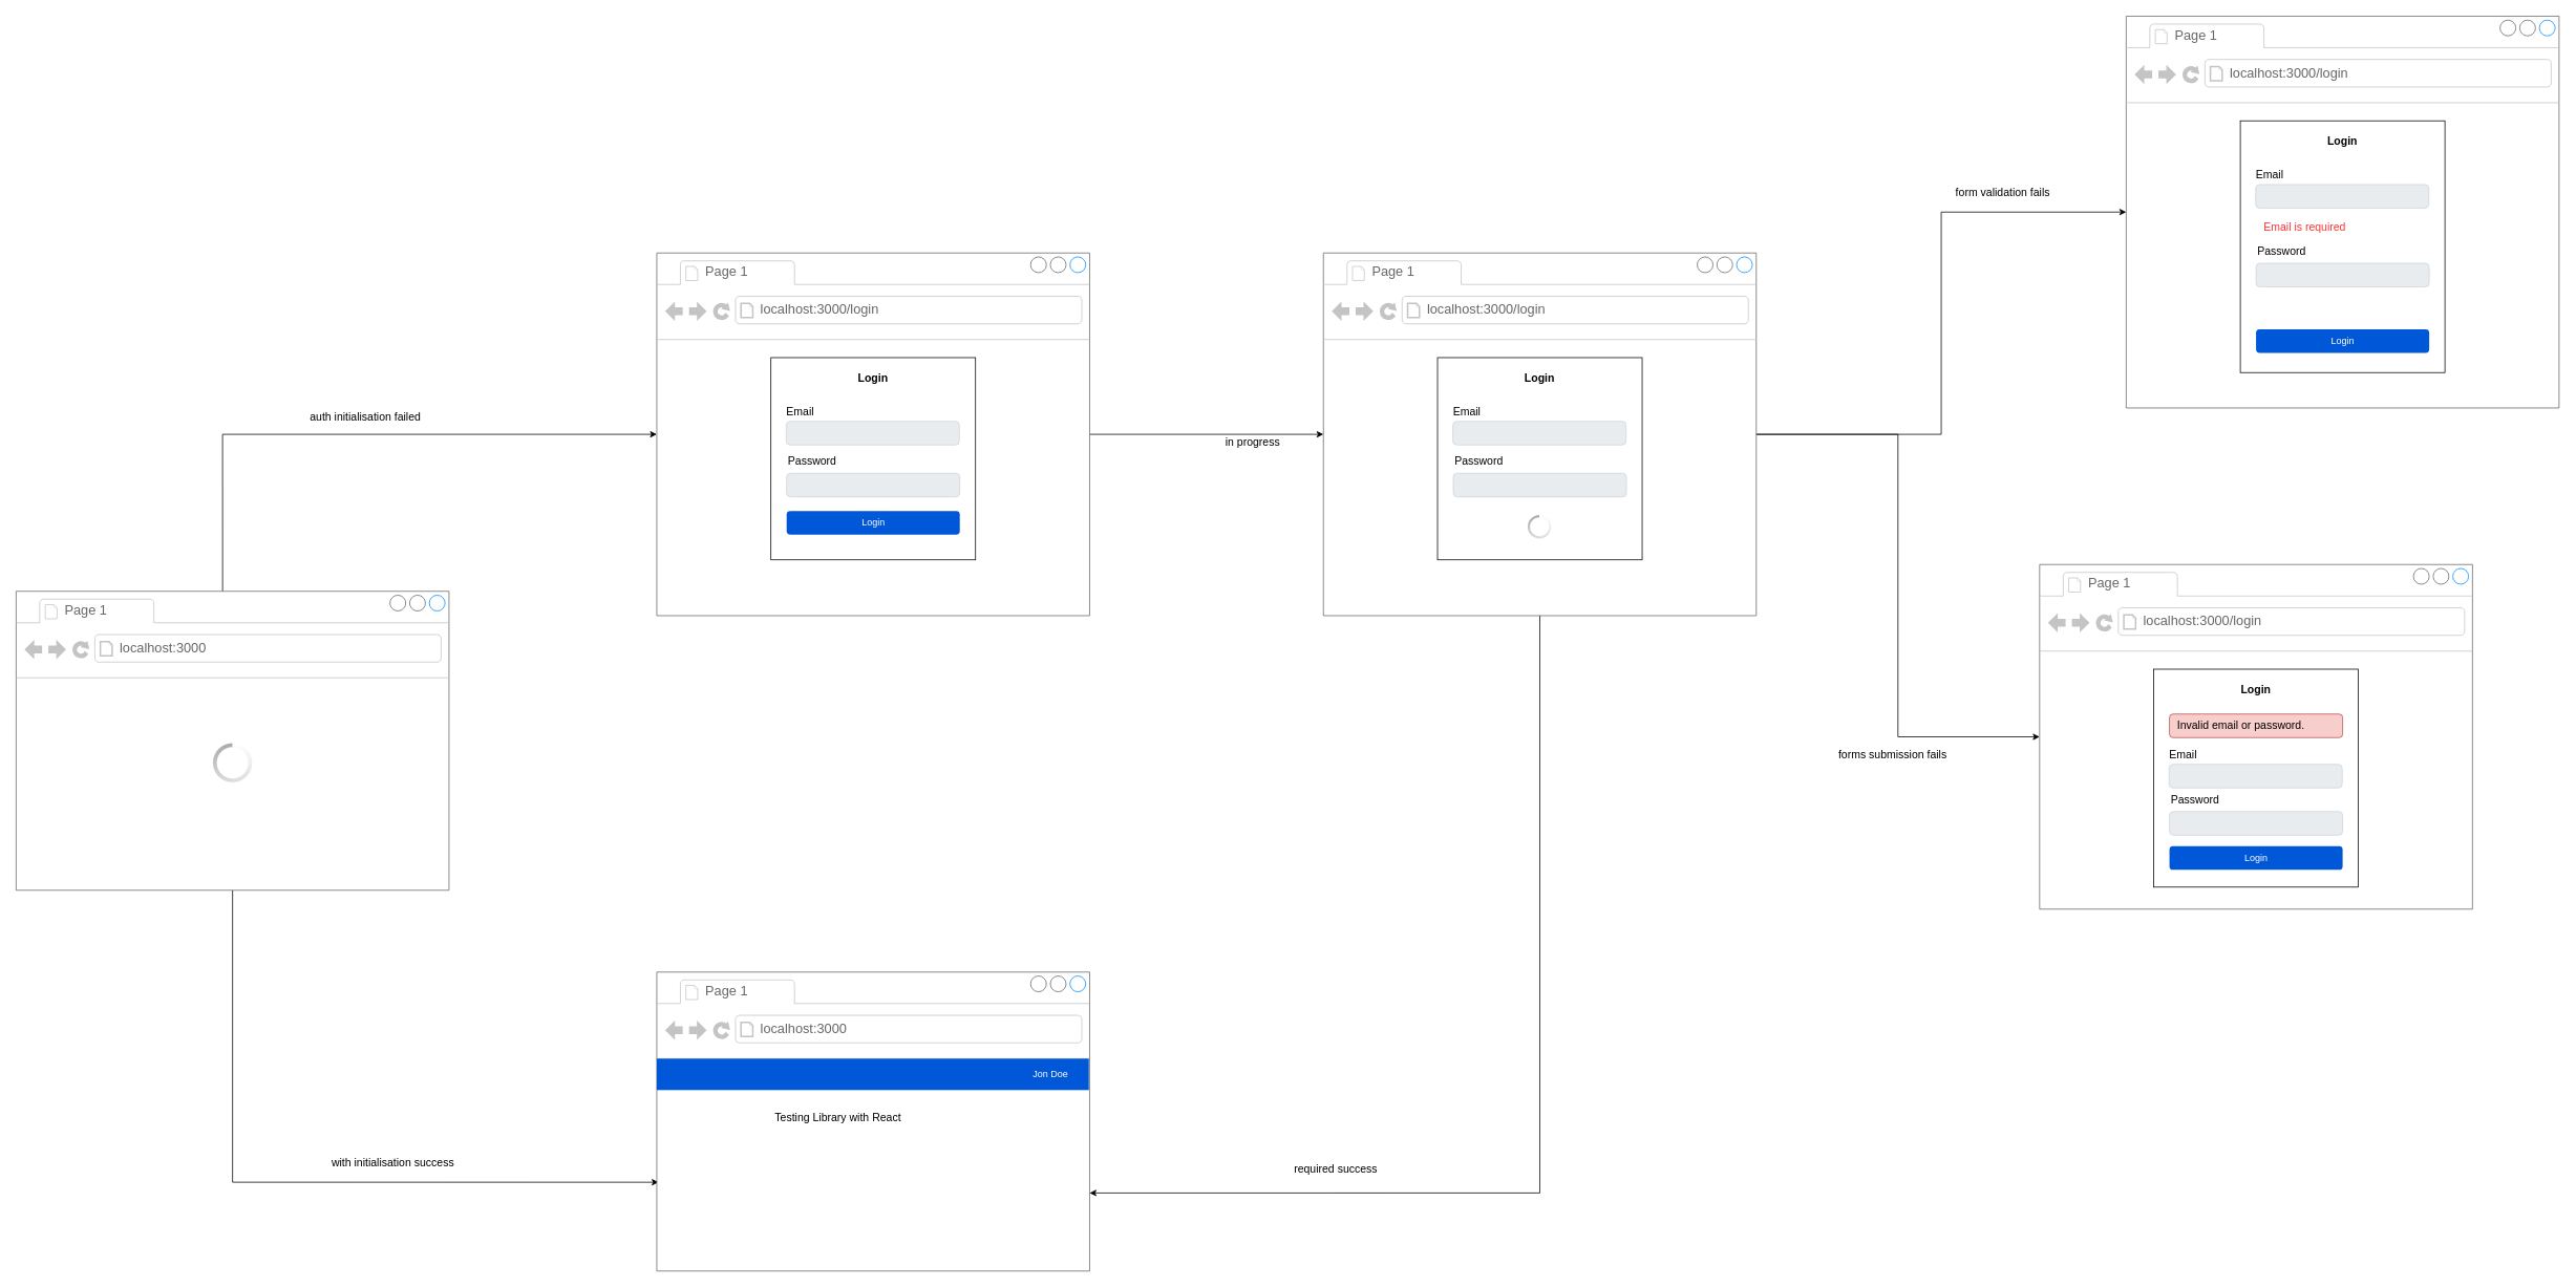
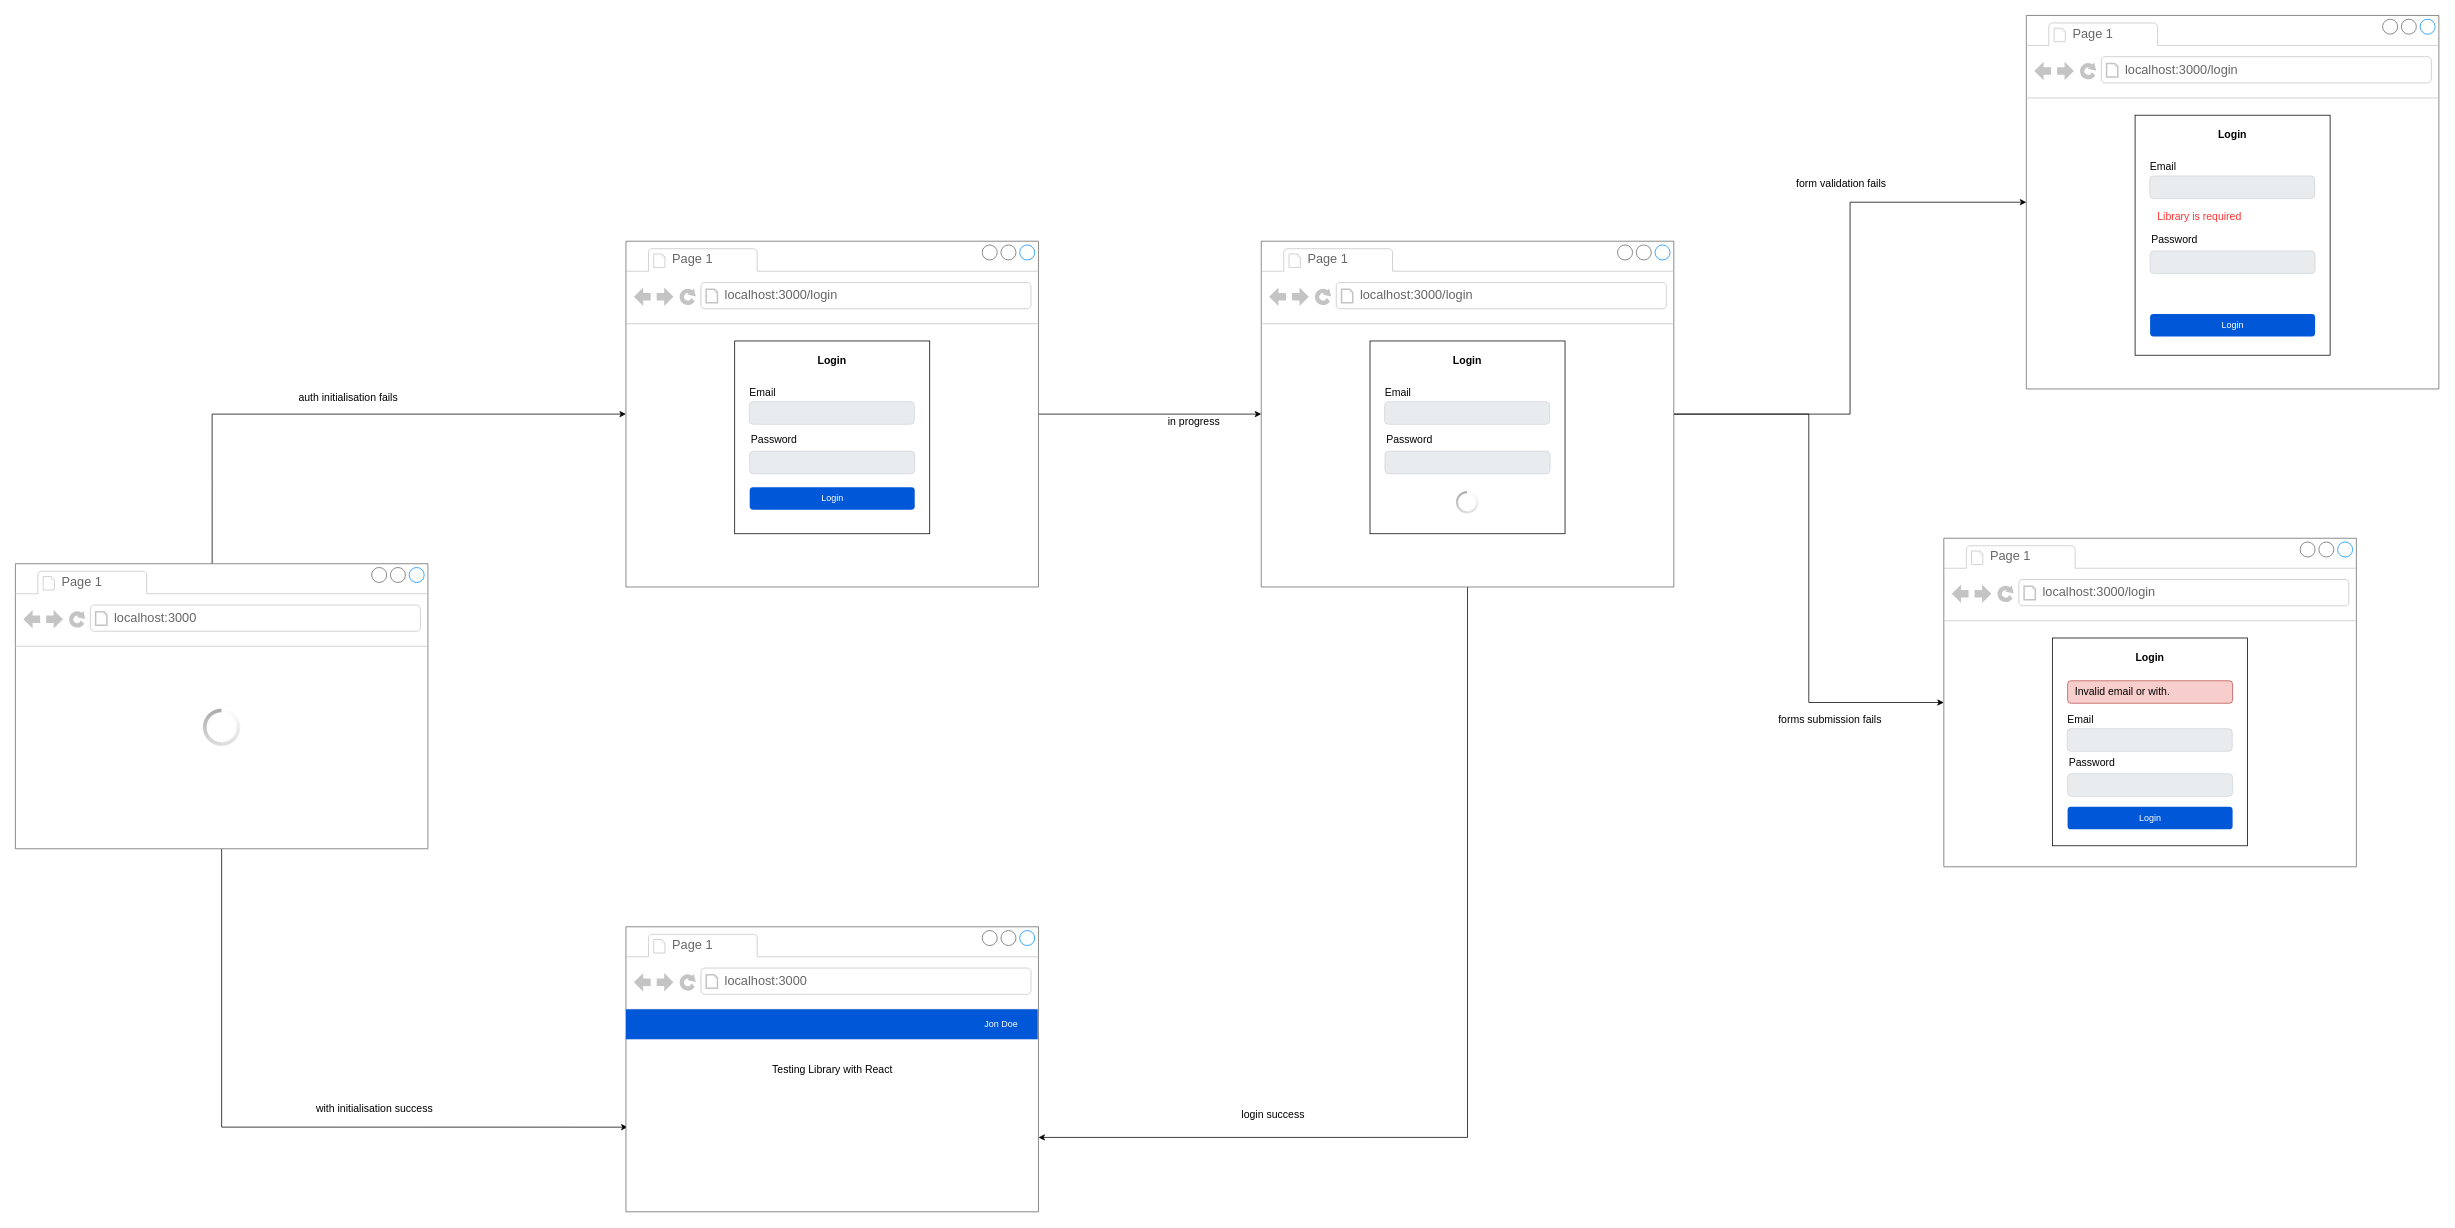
- <mxCell id="36" value="form validation fails" style="text;html=1;strokeColor=none;fillColor=none;align=center;verticalAlign=middle;whiteSpace=wrap;rounded=0;fontSize=14;" parent="1" vertex="1"><mxGeometry x="2473" y="229" width="143" height="30" as="geometry" /></mxCell>
+ <mxCell id="36" value="form validation fails" style="text;html=1;strokeColor=none;fillColor=none;align=center;verticalAlign=middle;whiteSpace=wrap;rounded=0;fontSize=14;" parent="1" vertex="1"><mxGeometry x="2383" y="229" width="143" height="30" as="geometry" /></mxCell>
- <mxCell id="29" value="Email is required" style="text;html=1;align=left;verticalAlign=middle;whiteSpace=wrap;rounded=1;fontSize=14;spacing=10;fontColor=#FF3333;" parent="19" vertex="1"><mxGeometry x="165" y="253" width="220" height="30" as="geometry" /></mxCell>
+ <mxCell id="29" value="Library is required" style="text;html=1;align=left;verticalAlign=middle;whiteSpace=wrap;rounded=1;fontSize=14;spacing=10;fontColor=#FF3333;" parent="19" vertex="1"><mxGeometry x="165" y="253" width="220" height="30" as="geometry" /></mxCell>
- <mxCell id="35" value="auth initialisation failed" style="text;html=1;strokeColor=none;fillColor=none;align=center;verticalAlign=middle;whiteSpace=wrap;rounded=0;fontSize=14;" parent="1" vertex="1"><mxGeometry x="368" y="515" width="192" height="30" as="geometry" /></mxCell>
+ <mxCell id="35" value="auth initialisation fails" style="text;html=1;strokeColor=none;fillColor=none;align=center;verticalAlign=middle;whiteSpace=wrap;rounded=0;fontSize=14;" parent="1" vertex="1"><mxGeometry x="368" y="515" width="192" height="30" as="geometry" /></mxCell>
- <mxCell id="47" value="Invalid email or password." style="text;html=1;strokeColor=#b85450;fillColor=#f8cecc;align=left;verticalAlign=middle;whiteSpace=wrap;rounded=1;fontSize=14;spacing=10;" parent="37" vertex="1"><mxGeometry x="165" y="190" width="220" height="30" as="geometry" /></mxCell>
+ <mxCell id="47" value="Invalid email or with." style="text;html=1;strokeColor=#b85450;fillColor=#f8cecc;align=left;verticalAlign=middle;whiteSpace=wrap;rounded=1;fontSize=14;spacing=10;" parent="37" vertex="1"><mxGeometry x="165" y="190" width="220" height="30" as="geometry" /></mxCell>
- <mxCell id="48" value="forms submission fails" style="text;html=1;strokeColor=none;fillColor=none;align=center;verticalAlign=middle;whiteSpace=wrap;rounded=0;fontSize=14;" parent="1" vertex="1"><mxGeometry x="2333" y="944" width="143" height="30" as="geometry" /></mxCell>
+ <mxCell id="48" value="forms submission fails" style="text;html=1;strokeColor=none;fillColor=none;align=center;verticalAlign=middle;whiteSpace=wrap;rounded=0;fontSize=14;" parent="1" vertex="1"><mxGeometry x="2368" y="944" width="143" height="30" as="geometry" /></mxCell>
- <mxCell id="33" value="Testing Library with React" style="text;html=1;strokeColor=none;fillColor=none;align=center;verticalAlign=middle;whiteSpace=wrap;rounded=0;fontSize=14;" parent="30" vertex="1"><mxGeometry x="121.5" y="170" width="217" height="30" as="geometry" /></mxCell>
+ <mxCell id="33" value="Testing Library with React" style="text;html=1;strokeColor=none;fillColor=none;align=center;verticalAlign=middle;whiteSpace=wrap;rounded=0;fontSize=14;" parent="30" vertex="1"><mxGeometry x="166.5" y="175" width="217" height="30" as="geometry" /></mxCell>
- <mxCell id="64" value="required success" style="text;html=1;strokeColor=none;fillColor=none;align=center;verticalAlign=middle;whiteSpace=wrap;rounded=0;fontSize=14;" parent="1" vertex="1"><mxGeometry x="1601" y="1471" width="192" height="30" as="geometry" /></mxCell>
+ <mxCell id="64" value="login success" style="text;html=1;strokeColor=none;fillColor=none;align=center;verticalAlign=middle;whiteSpace=wrap;rounded=0;fontSize=14;" parent="1" vertex="1"><mxGeometry x="1601" y="1471" width="192" height="30" as="geometry" /></mxCell>
